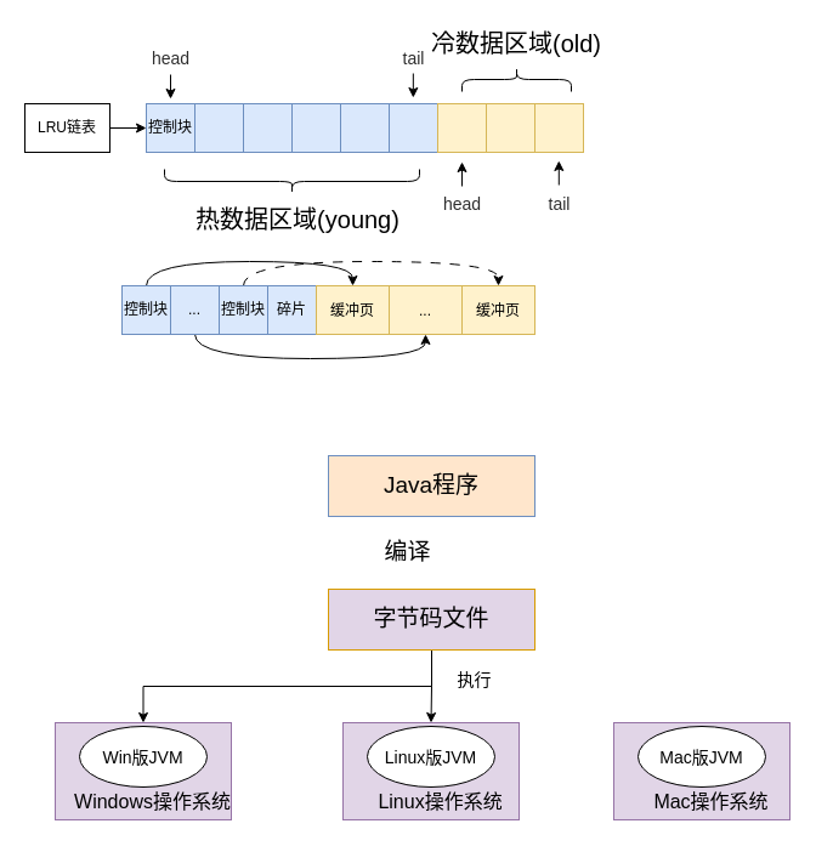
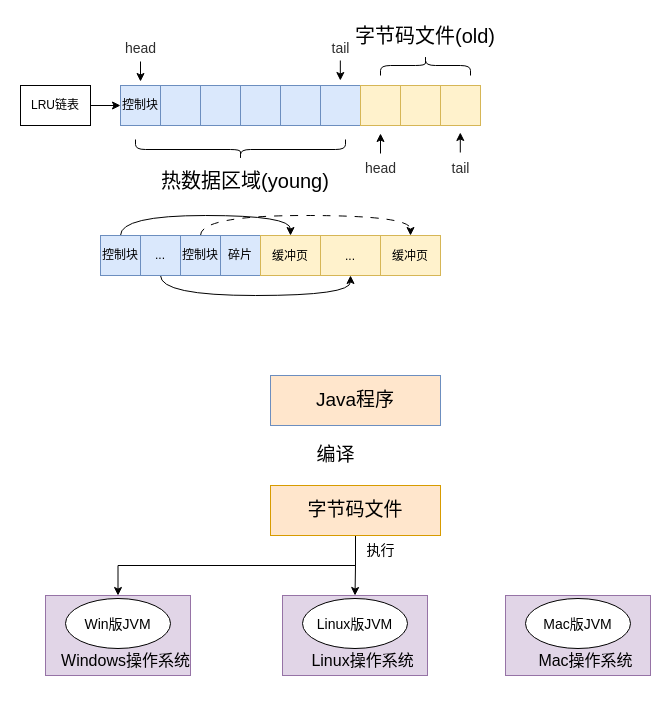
- <mxCell id="16" value="&lt;font style=&quot;font-size: 20px;&quot;&gt;冷数据区域(old)&lt;/font&gt;" style="text;html=1;align=center;verticalAlign=middle;whiteSpace=wrap;rounded=0;" parent="1" vertex="1"><mxGeometry x="345" y="20" width="160" height="30" as="geometry" /></mxCell>
+ <mxCell id="16" value="&lt;font style=&quot;font-size: 20px;&quot;&gt;字节码文件(old)&lt;/font&gt;" style="text;html=1;align=center;verticalAlign=middle;whiteSpace=wrap;rounded=0;" parent="1" vertex="1"><mxGeometry x="345" y="20" width="160" height="30" as="geometry" /></mxCell>
- <mxCell id="38" value="&lt;font style=&quot;font-size: 19px;&quot;&gt;字节码文件&lt;/font&gt;" style="rounded=0;whiteSpace=wrap;html=1;fillColor=#e1d5e7;strokeColor=#d79b00;" vertex="1" parent="1"><mxGeometry x="270" y="485" width="170" height="50" as="geometry" /></mxCell>
+ <mxCell id="38" value="&lt;font style=&quot;font-size: 19px;&quot;&gt;字节码文件&lt;/font&gt;" style="rounded=0;whiteSpace=wrap;html=1;fillColor=#ffe6cc;strokeColor=#d79b00;" vertex="1" parent="1"><mxGeometry x="270" y="485" width="170" height="50" as="geometry" /></mxCell>
- <mxCell id="49" value="执行" style="text;html=1;align=center;verticalAlign=middle;resizable=0;points=[];autosize=1;strokeColor=none;fillColor=none;fontSize=14;" vertex="1" parent="1"><mxGeometry x="365" y="545" width="50" height="30" as="geometry" /></mxCell>
+ <mxCell id="49" value="执行" style="text;html=1;align=center;verticalAlign=middle;resizable=0;points=[];autosize=1;strokeColor=none;fillColor=none;fontSize=14;" vertex="1" parent="1"><mxGeometry x="355" y="535" width="50" height="30" as="geometry" /></mxCell>
